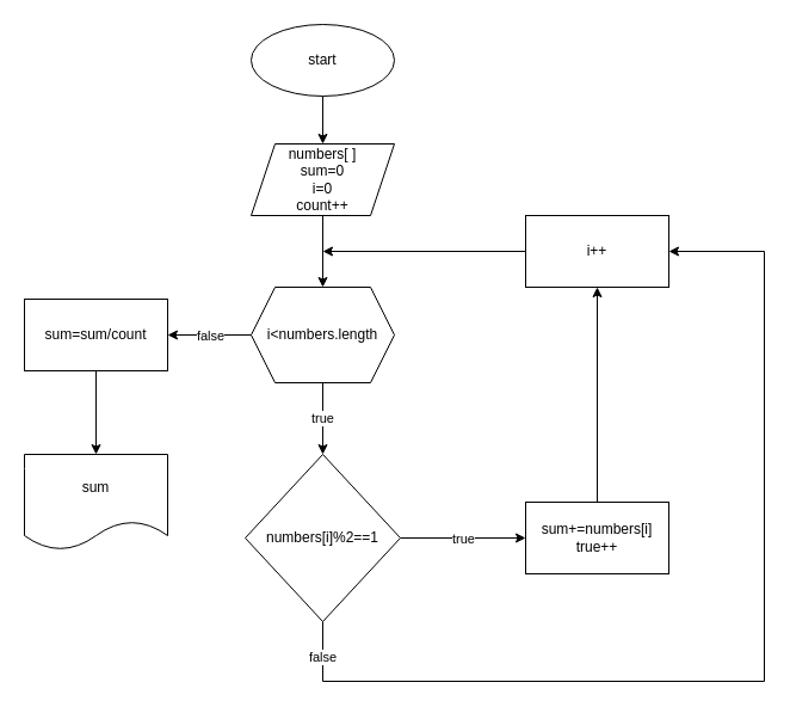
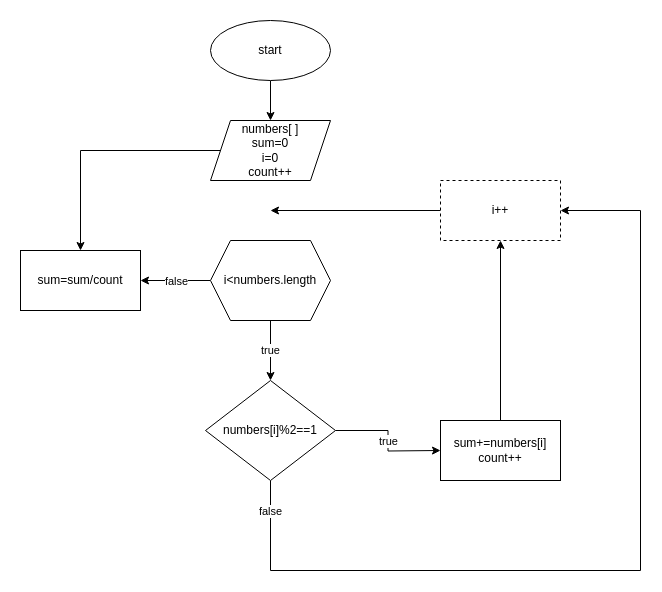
- <mxCell id="4" style="edgeStyle=orthogonalEdgeStyle;rounded=0;orthogonalLoop=1;jettySize=auto;html=1;" edge="1" parent="1" source="5" target="8"><mxGeometry relative="1" as="geometry" /></mxCell>
+ <mxCell id="4" style="edgeStyle=orthogonalEdgeStyle;rounded=0;orthogonalLoop=1;jettySize=auto;html=1;" edge="1" parent="1" source="5" target="18"><mxGeometry relative="1" as="geometry" /></mxCell>
- <mxCell id="15" value="i++" style="rounded=0;whiteSpace=wrap;html=1;" vertex="1" parent="1"><mxGeometry x="440" y="180" width="120" height="60" as="geometry" /></mxCell>
+ <mxCell id="15" value="i++" style="rounded=0;whiteSpace=wrap;html=1;dashed=1;" vertex="1" parent="1"><mxGeometry x="440" y="180" width="120" height="60" as="geometry" /></mxCell>
- <mxCell id="17" style="edgeStyle=orthogonalEdgeStyle;rounded=0;orthogonalLoop=1;jettySize=auto;html=1;entryX=0.5;entryY=0;entryDx=0;entryDy=0;" edge="1" parent="1" source="18" target="16"><mxGeometry relative="1" as="geometry" /></mxCell>
- <mxCell id="16" value="sum" style="shape=document;whiteSpace=wrap;html=1;boundedLbl=1;" vertex="1" parent="1"><mxGeometry x="20" y="380" width="120" height="80" as="geometry" /></mxCell>
- <mxCell id="11" value="numbers[i]%2==1" style="rhombus;whiteSpace=wrap;html=1;" vertex="1" parent="1"><mxGeometry x="205" y="380" width="130" height="140" as="geometry" /></mxCell>
+ <mxCell id="11" value="numbers[i]%2==1" style="rhombus;whiteSpace=wrap;html=1;" vertex="1" parent="1"><mxGeometry x="205" y="380" width="130" height="100" as="geometry" /></mxCell>
- <mxCell id="13" value="sum+=numbers[i]&lt;br&gt;true++" style="rounded=0;whiteSpace=wrap;html=1;" vertex="1" parent="1"><mxGeometry x="440" y="420" width="120" height="60" as="geometry" /></mxCell>
+ <mxCell id="13" value="sum+=numbers[i]&lt;br&gt;count++" style="rounded=0;whiteSpace=wrap;html=1;" vertex="1" parent="1"><mxGeometry x="440" y="420" width="120" height="60" as="geometry" /></mxCell>
